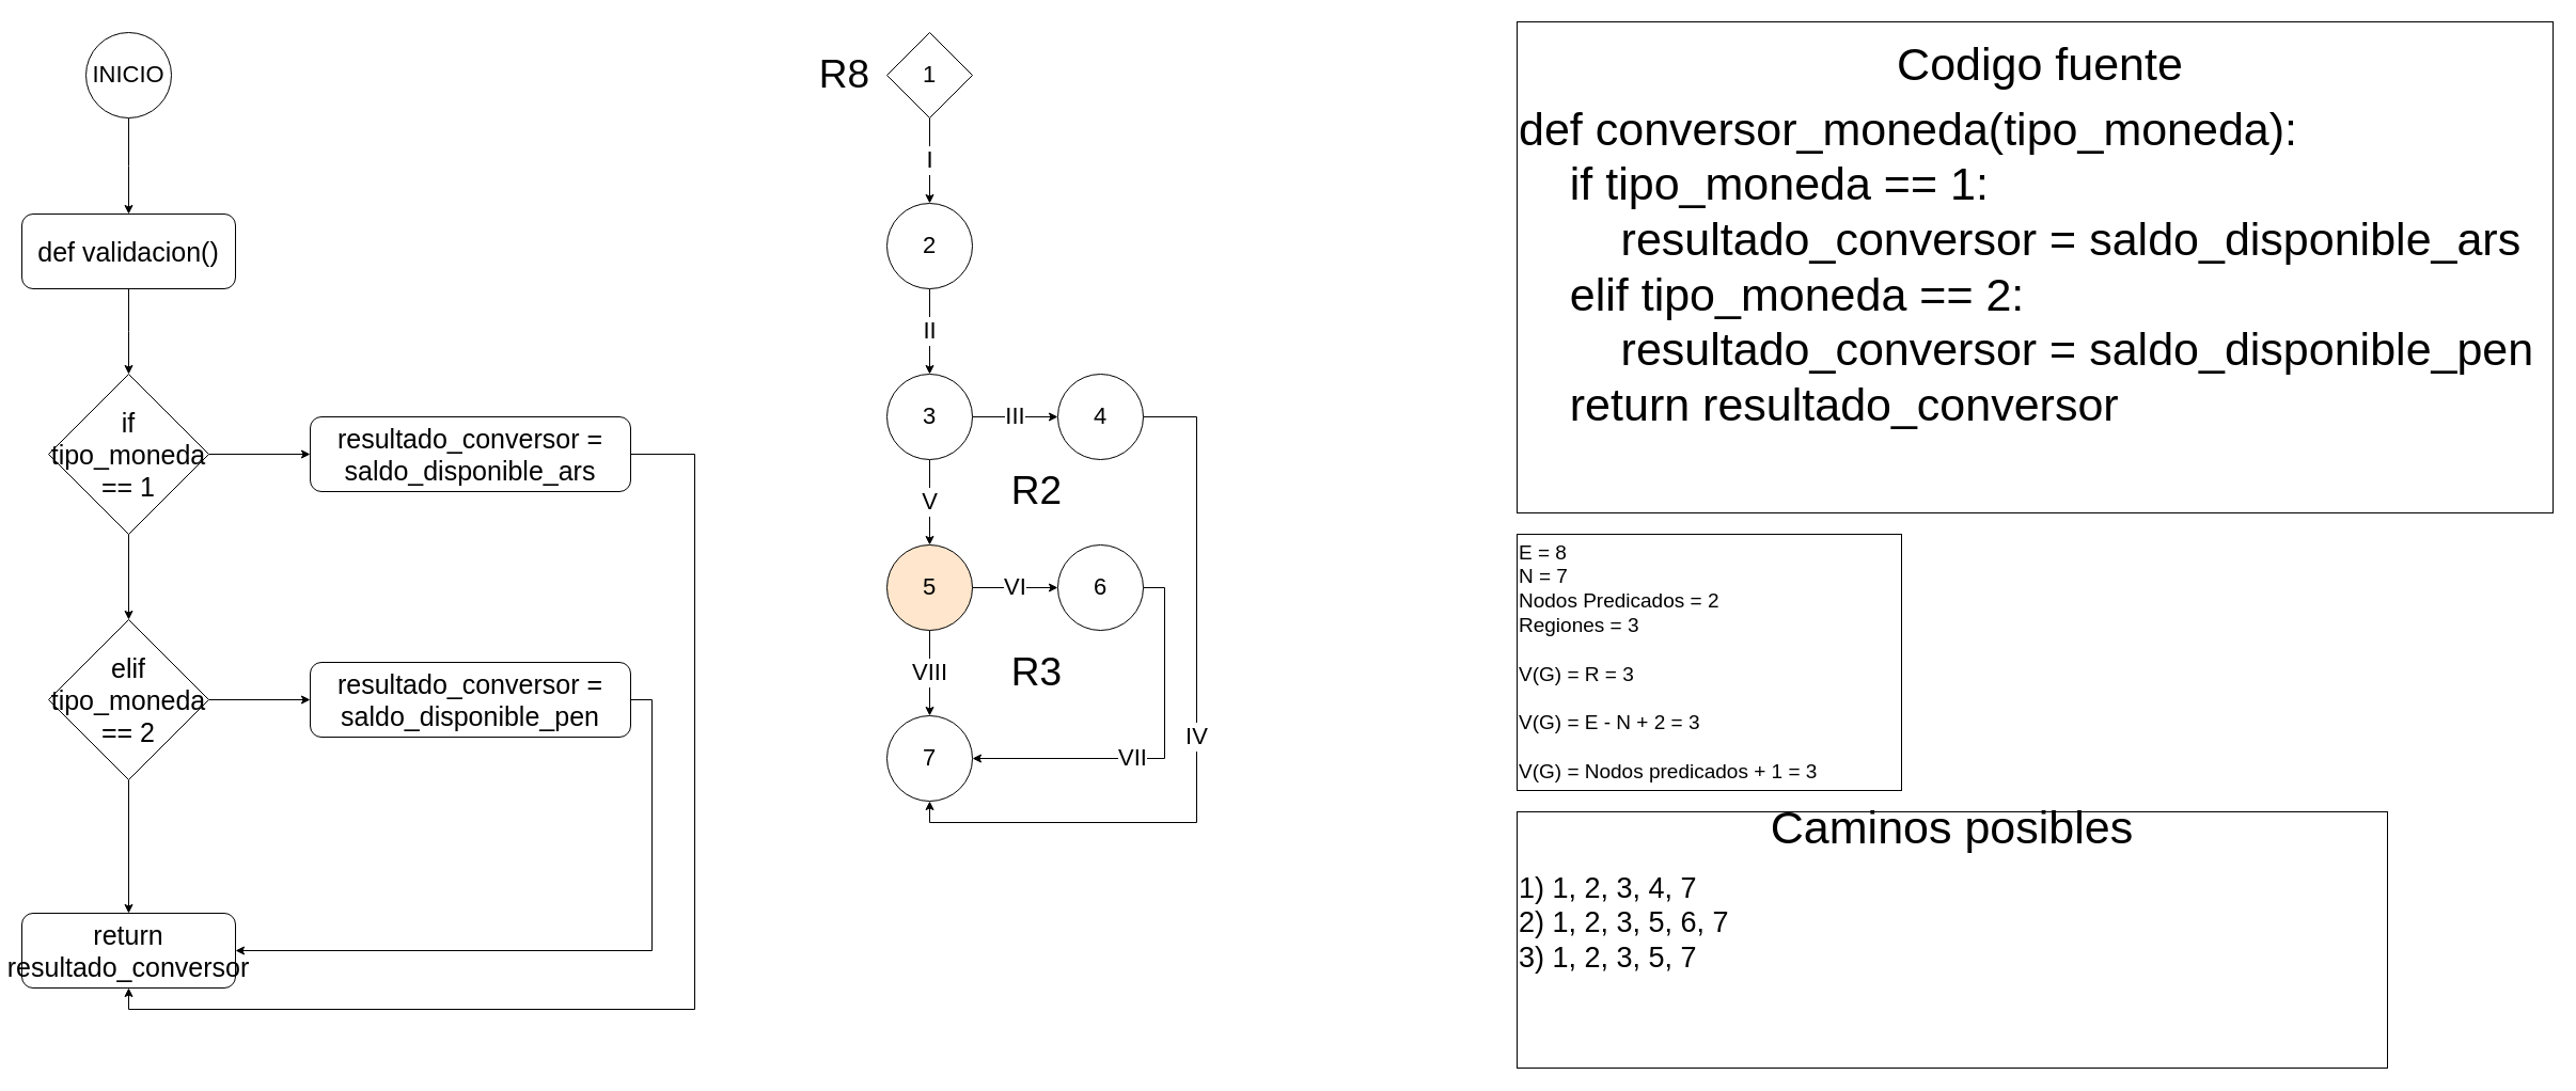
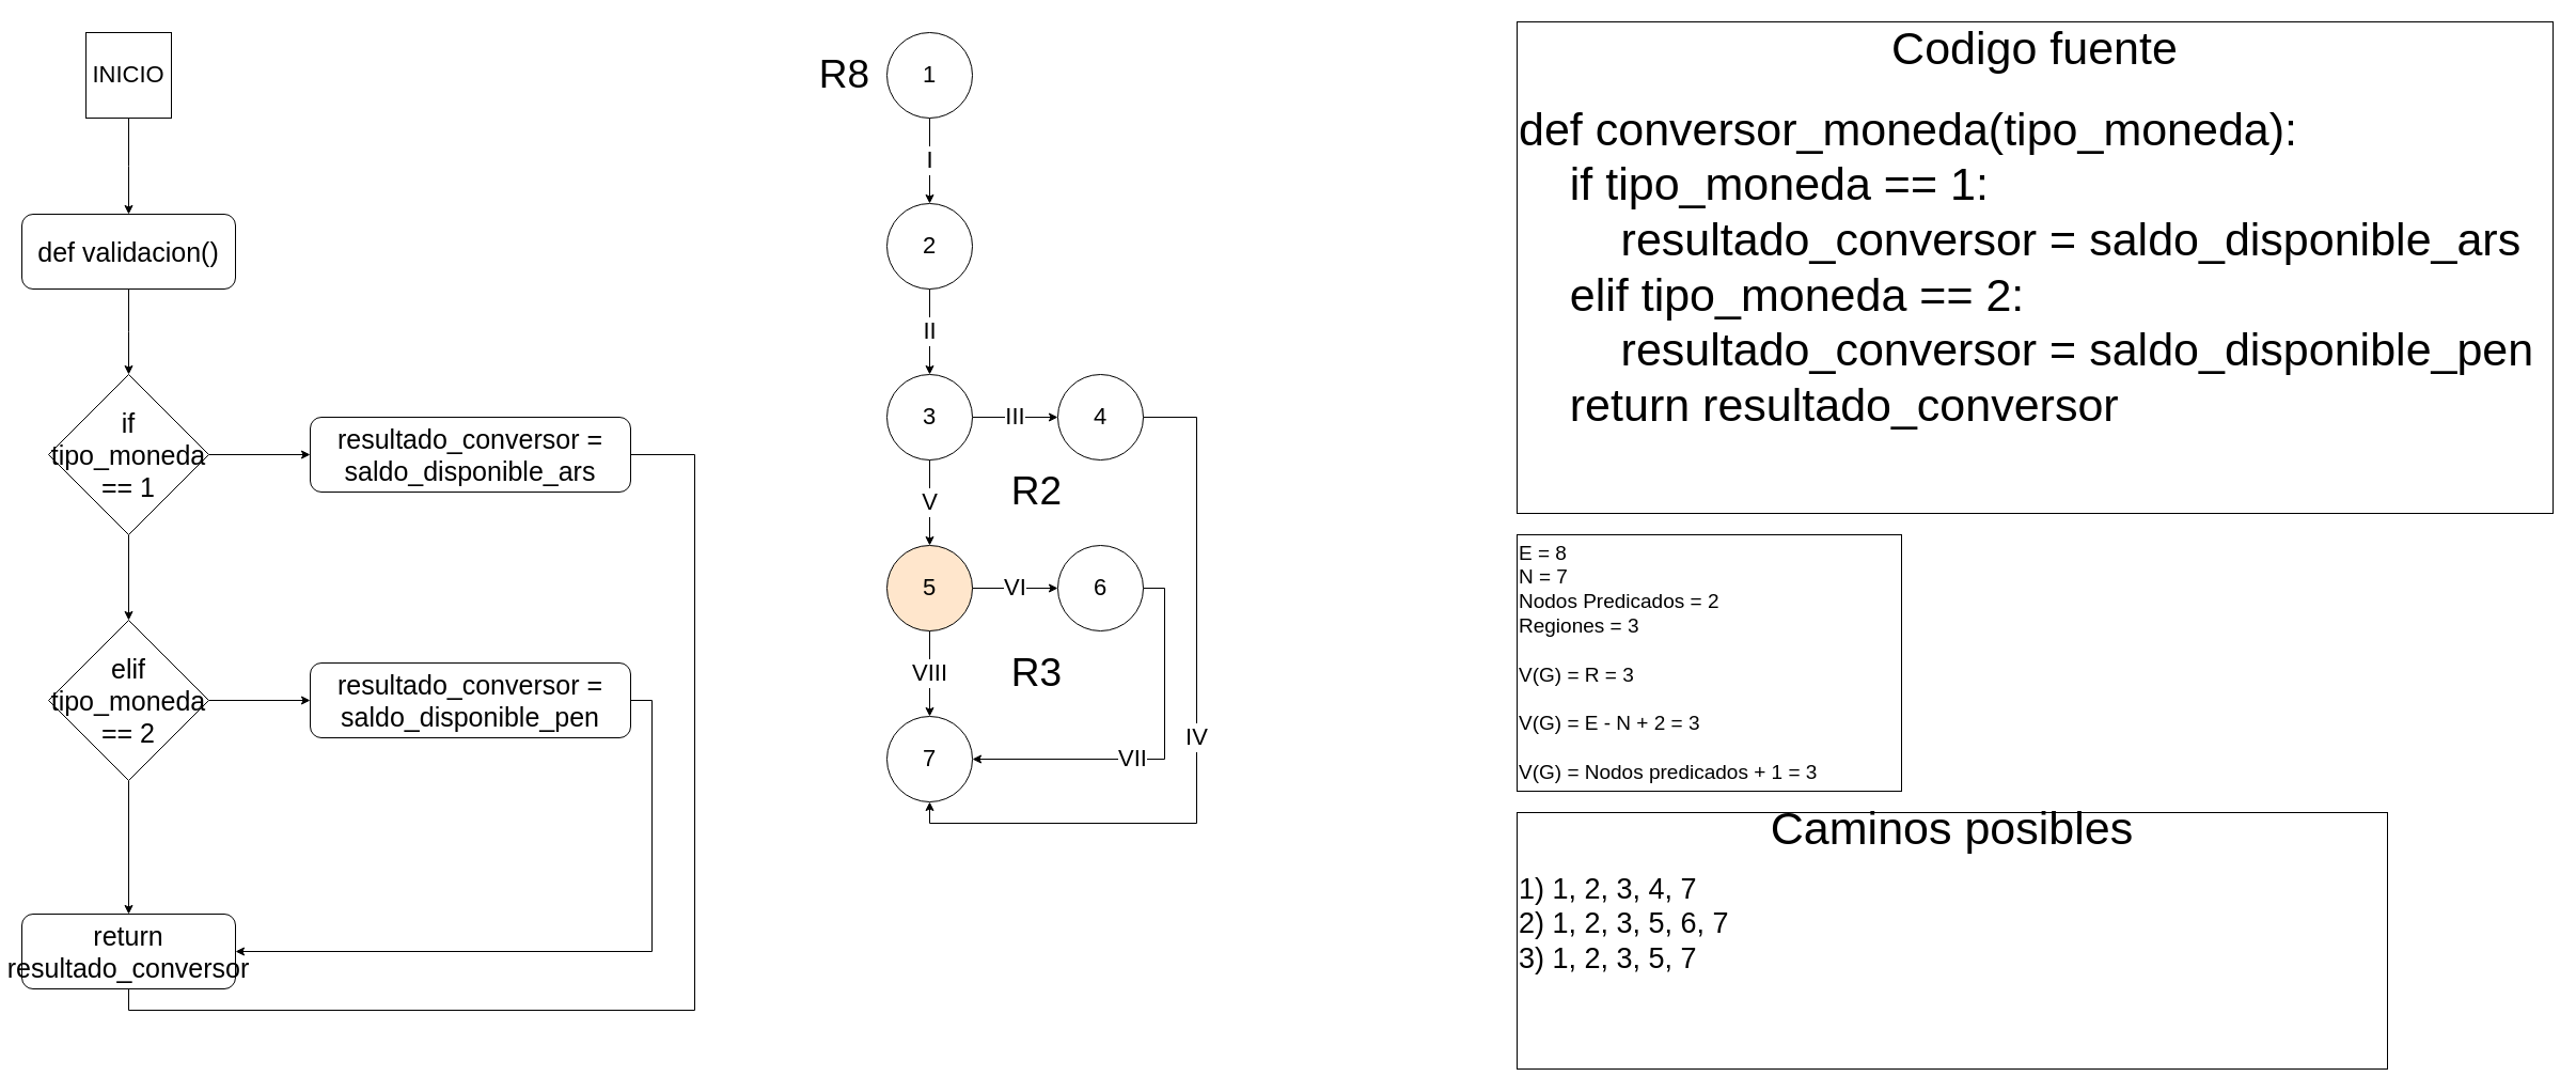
- <mxCell id="3" value="Codigo fuente" style="text;html=1;strokeColor=none;fillColor=none;align=center;verticalAlign=middle;whiteSpace=wrap;rounded=0;fontSize=43;" parent="1" vertex="1"><mxGeometry x="1750" y="35" width="320" height="50" as="geometry" /></mxCell>
+ <mxCell id="3" value="Codigo fuente" style="text;html=1;strokeColor=none;fillColor=none;align=center;verticalAlign=middle;whiteSpace=wrap;rounded=0;fontSize=43;" parent="1" vertex="1"><mxGeometry x="1745" y="20" width="320" height="50" as="geometry" /></mxCell>
- <mxCell id="26" value="INICIO" style="ellipse;whiteSpace=wrap;html=1;aspect=fixed;fontSize=22;" vertex="1" parent="1"><mxGeometry x="80" y="30" width="80" height="80" as="geometry" /></mxCell>
+ <mxCell id="26" value="INICIO" style="whiteSpace=wrap;html=1;aspect=fixed;fontSize=22;rounded=0;" vertex="1" parent="1"><mxGeometry x="80" y="30" width="80" height="80" as="geometry" /></mxCell>
- <mxCell id="8" value="1" style="rhombus;whiteSpace=wrap;html=1;aspect=fixed;fontSize=22;" vertex="1" parent="1"><mxGeometry x="830" y="30" width="80" height="80" as="geometry" /></mxCell>
+ <mxCell id="8" value="1" style="ellipse;whiteSpace=wrap;html=1;aspect=fixed;fontSize=22;" vertex="1" parent="1"><mxGeometry x="830" y="30" width="80" height="80" as="geometry" /></mxCell>
- <mxCell id="32" style="edgeStyle=orthogonalEdgeStyle;rounded=0;orthogonalLoop=1;jettySize=auto;html=1;exitX=1;exitY=0.5;exitDx=0;exitDy=0;entryX=0.5;entryY=1;entryDx=0;entryDy=0;fontSize=22;" edge="1" parent="1" source="33" target="39"><mxGeometry relative="1" as="geometry"><Array as="points"><mxPoint x="650" y="425" /><mxPoint x="650" y="945" /><mxPoint x="120" y="945" /></Array></mxGeometry></mxCell>
+ <mxCell id="32" style="edgeStyle=orthogonalEdgeStyle;rounded=0;orthogonalLoop=1;jettySize=auto;html=1;exitX=1;exitY=0.5;exitDx=0;exitDy=0;entryX=0.5;entryY=1;entryDx=0;entryDy=0;fontSize=22;endArrow=none;" edge="1" parent="1" source="33" target="39"><mxGeometry relative="1" as="geometry"><Array as="points"><mxPoint x="650" y="425" /><mxPoint x="650" y="945" /><mxPoint x="120" y="945" /></Array></mxGeometry></mxCell>
